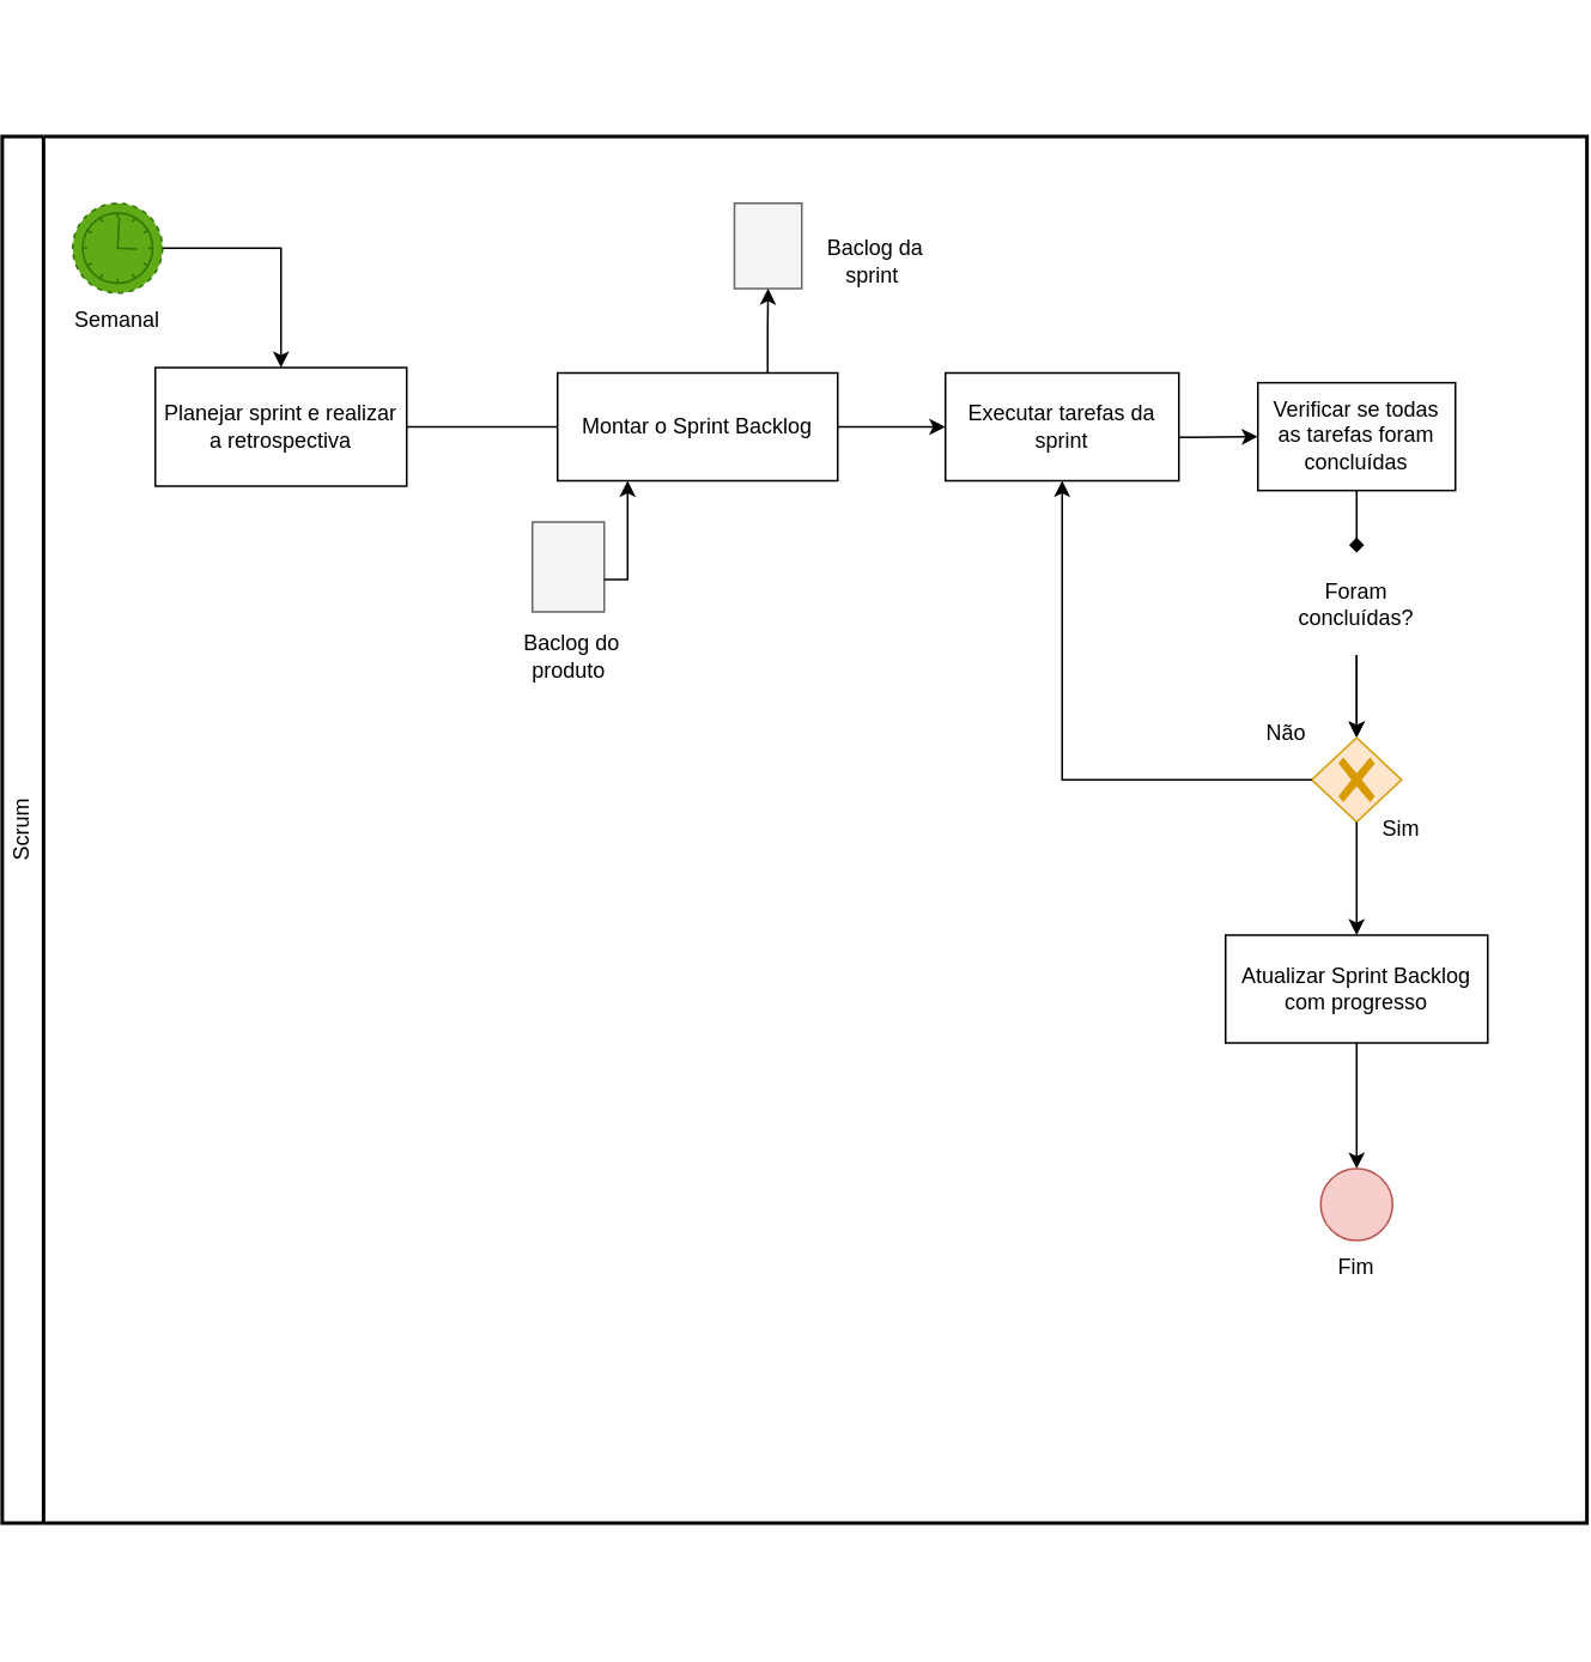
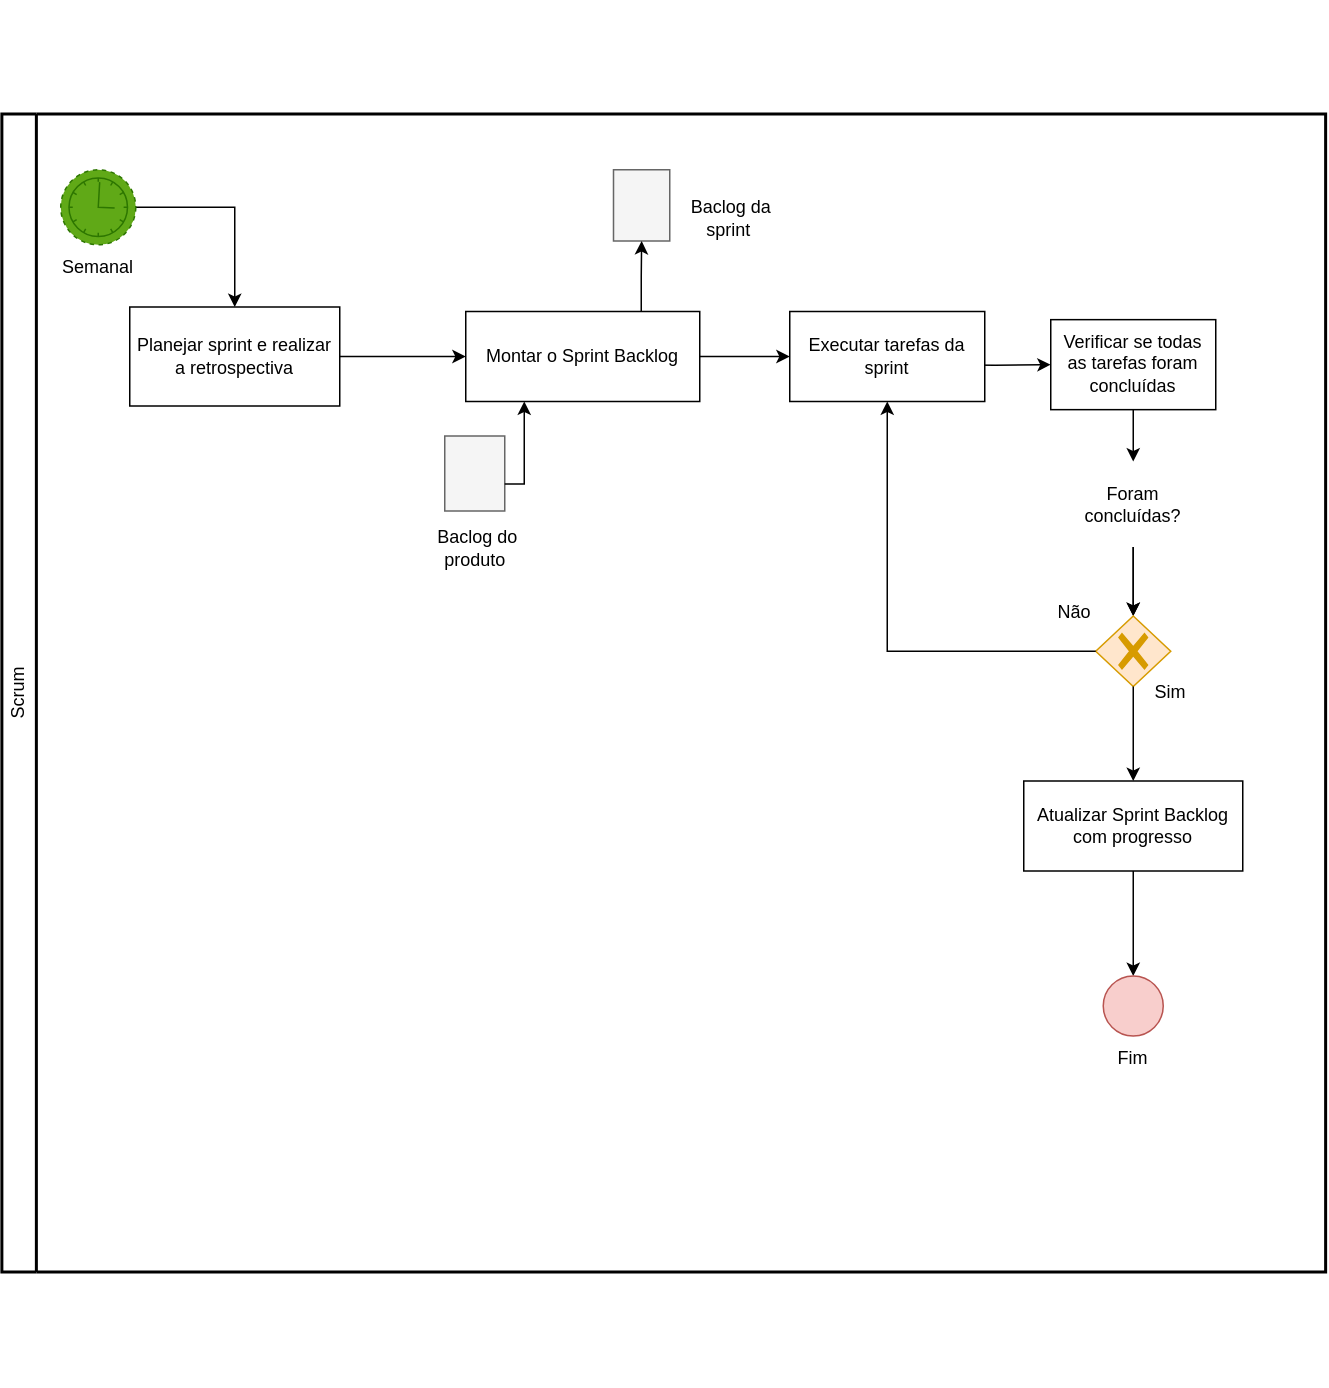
- <mxCell id="7" style="edgeStyle=orthogonalEdgeStyle;rounded=0;orthogonalLoop=1;jettySize=auto;html=1;exitX=1;exitY=0.5;exitDx=0;exitDy=0;exitPerimeter=0;entryX=0;entryY=0.5;entryDx=0;entryDy=0;entryPerimeter=0;endArrow=none;" parent="2" source="9" target="22" edge="1"><mxGeometry relative="1" as="geometry"><mxPoint x="89" y="344" as="targetPoint" /></mxGeometry></mxCell>
+ <mxCell id="7" style="edgeStyle=orthogonalEdgeStyle;rounded=0;orthogonalLoop=1;jettySize=auto;html=1;exitX=1;exitY=0.5;exitDx=0;exitDy=0;exitPerimeter=0;entryX=0;entryY=0.5;entryDx=0;entryDy=0;entryPerimeter=0;" parent="2" source="9" target="22" edge="1"><mxGeometry relative="1" as="geometry"><mxPoint x="89" y="344" as="targetPoint" /></mxGeometry></mxCell>
- <mxCell id="5" style="edgeStyle=orthogonalEdgeStyle;rounded=0;orthogonalLoop=1;jettySize=auto;html=1;exitX=0.5;exitY=1;exitDx=0;exitDy=0;exitPerimeter=0;endArrow=diamond;" parent="2" source="6" target="13" edge="1"><mxGeometry relative="1" as="geometry"><mxPoint x="699" y="288.94" as="targetPoint" /></mxGeometry></mxCell>
+ <mxCell id="5" style="edgeStyle=orthogonalEdgeStyle;rounded=0;orthogonalLoop=1;jettySize=auto;html=1;exitX=0.5;exitY=1;exitDx=0;exitDy=0;exitPerimeter=0;" parent="2" source="6" target="13" edge="1"><mxGeometry relative="1" as="geometry"><mxPoint x="699" y="288.94" as="targetPoint" /></mxGeometry></mxCell>
